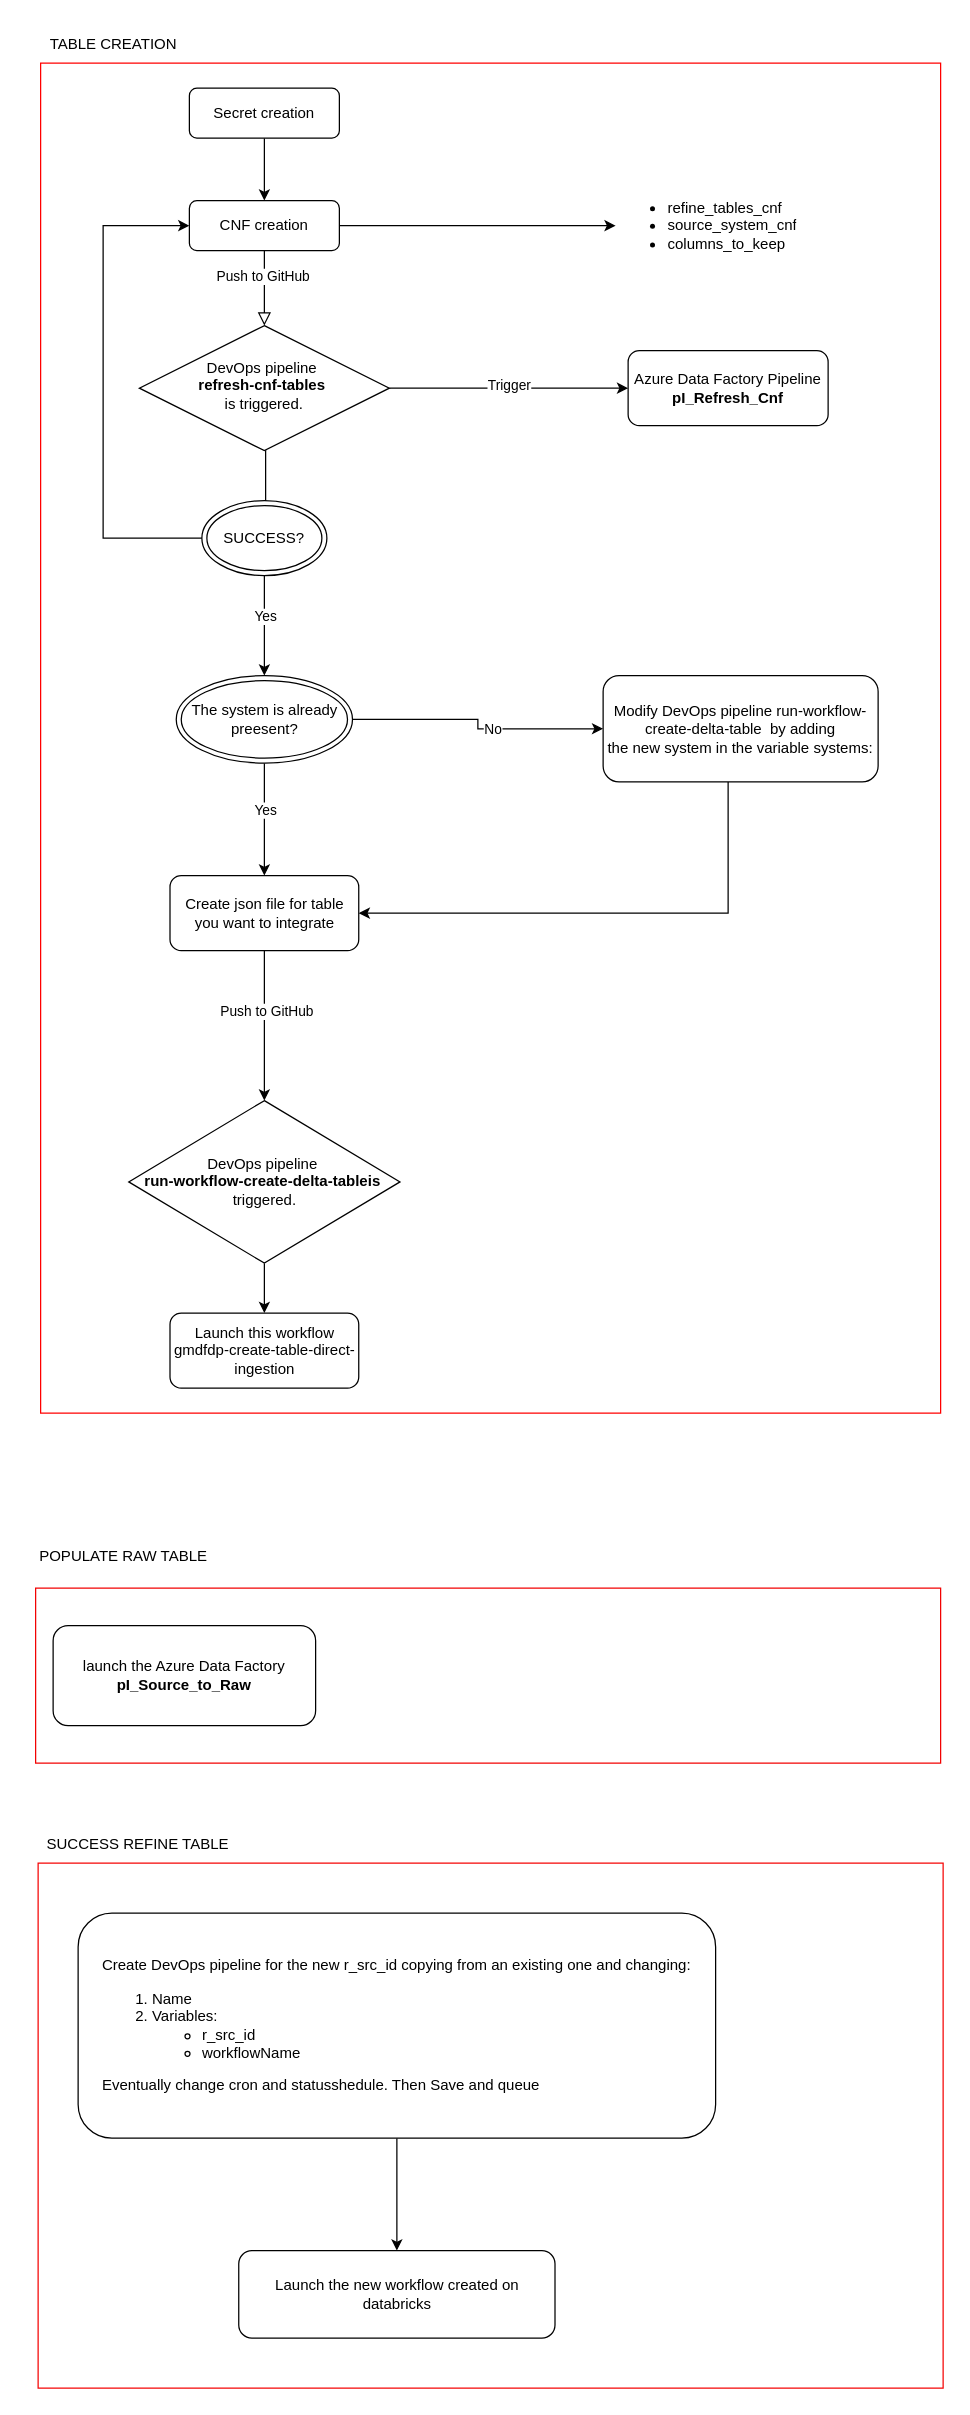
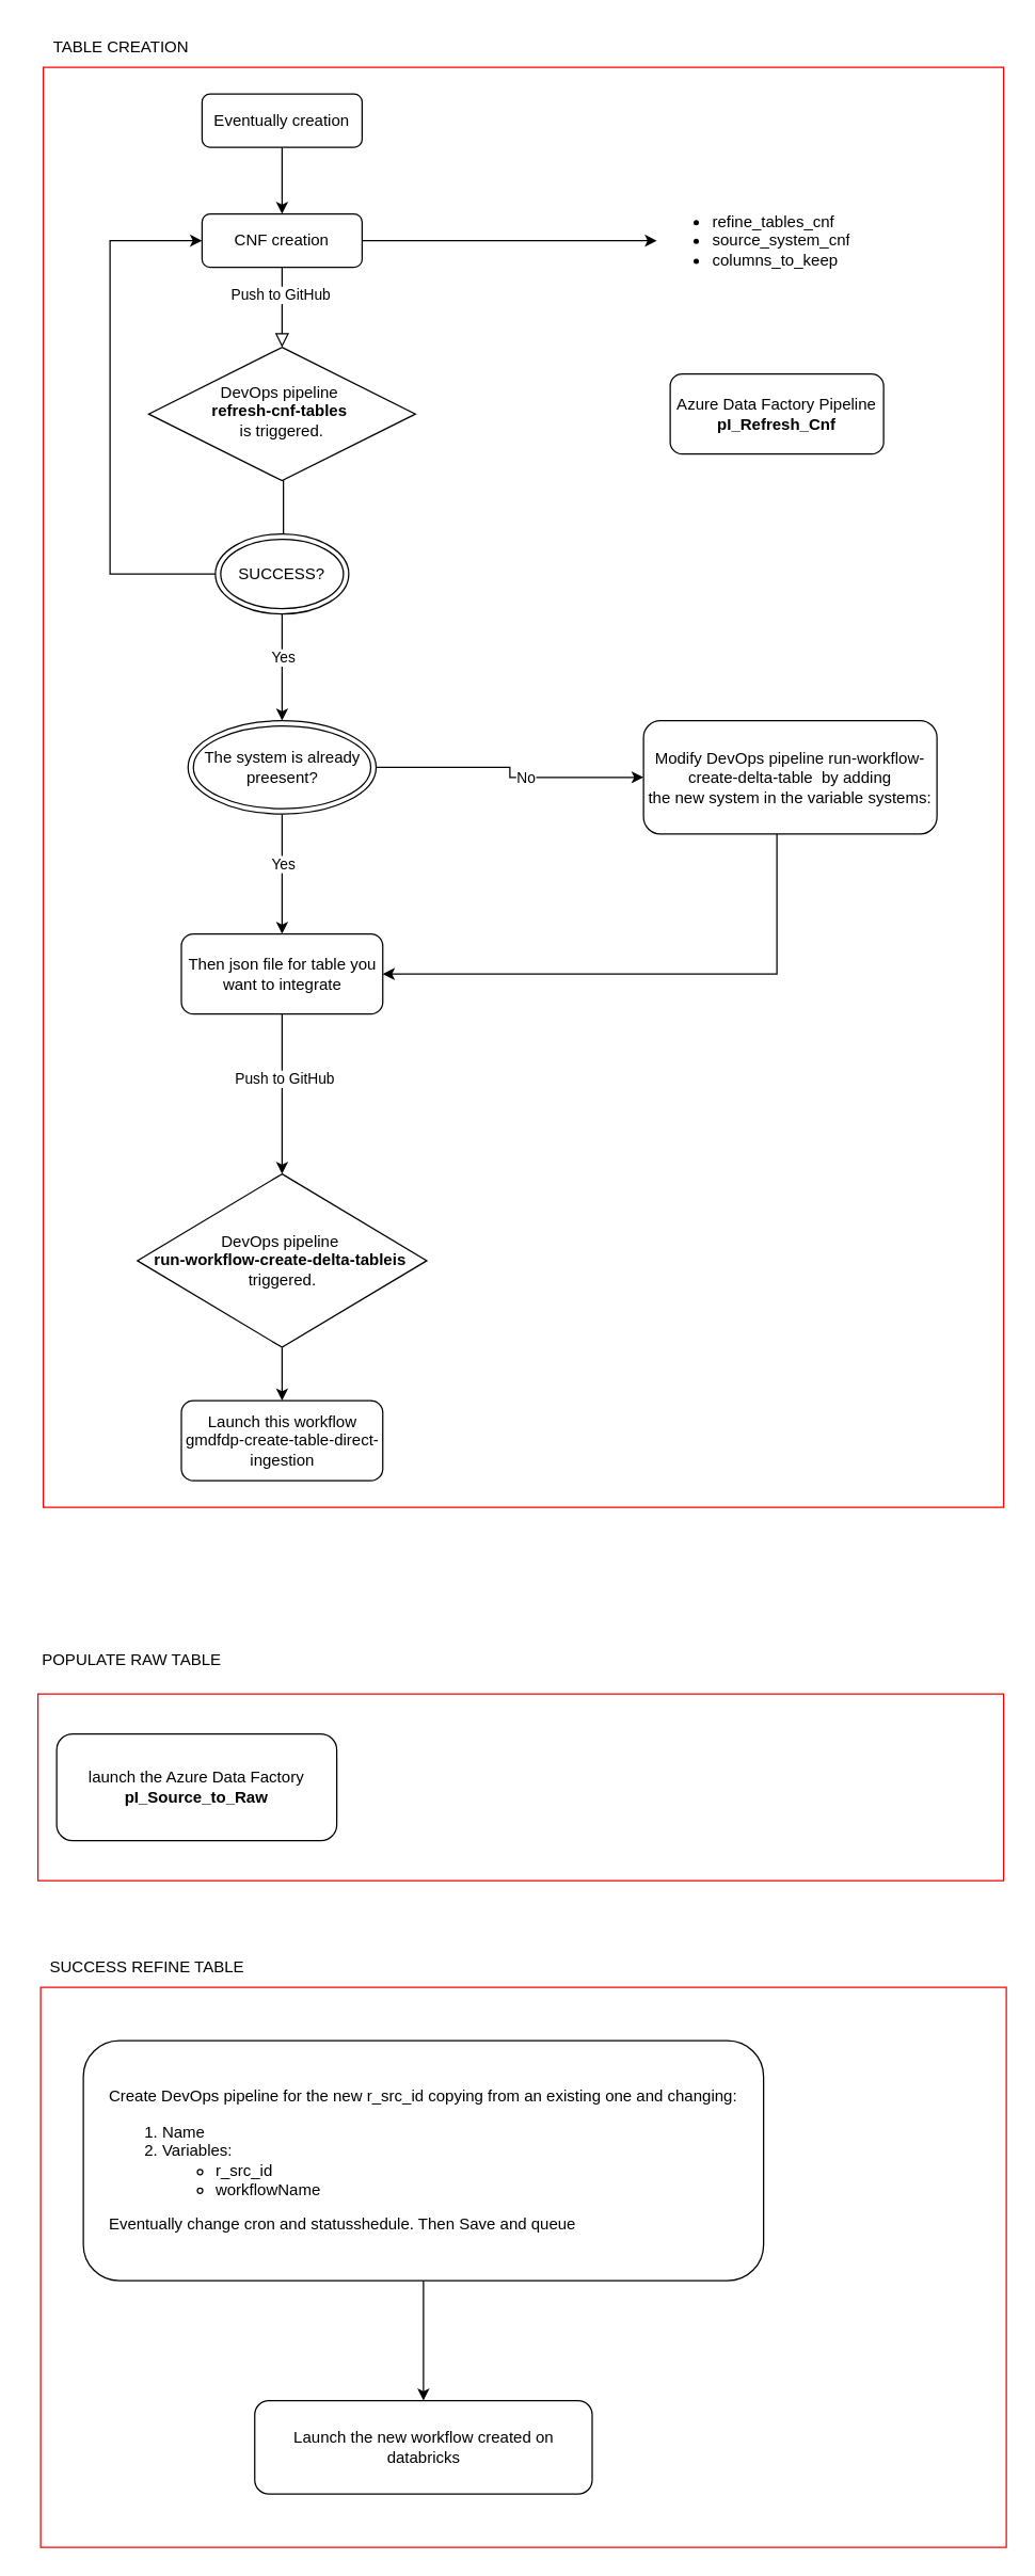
- <mxCell id="13" value="Secret creation" style="rounded=1;whiteSpace=wrap;html=1;fontSize=12;glass=0;strokeWidth=1;shadow=0;" parent="1" vertex="1"><mxGeometry x="151" y="70" width="120" height="40" as="geometry" /></mxCell>
+ <mxCell id="13" value="Eventually creation" style="rounded=1;whiteSpace=wrap;html=1;fontSize=12;glass=0;strokeWidth=1;shadow=0;" parent="1" vertex="1"><mxGeometry x="151" y="70" width="120" height="40" as="geometry" /></mxCell>
- <mxCell id="6" style="edgeStyle=orthogonalEdgeStyle;rounded=0;orthogonalLoop=1;jettySize=auto;html=1;exitX=1;exitY=0.5;exitDx=0;exitDy=0;entryX=0;entryY=0.5;entryDx=0;entryDy=0;" parent="1" source="10" target="11" edge="1"><mxGeometry relative="1" as="geometry" /></mxCell>
- <mxCell id="7" value="Trigger" style="edgeLabel;html=1;align=center;verticalAlign=middle;resizable=0;points=[];" parent="6" vertex="1" connectable="0"><mxGeometry x="-0.01" y="3" relative="1" as="geometry"><mxPoint as="offset" /></mxGeometry></mxCell>
- <mxCell id="16" value="Create json file for table you want to integrate" style="rounded=1;whiteSpace=wrap;html=1;fontSize=12;glass=0;strokeWidth=1;shadow=0;" parent="1" vertex="1"><mxGeometry x="135.5" y="700" width="151" height="60" as="geometry" /></mxCell>
+ <mxCell id="16" value="Then json file for table you want to integrate" style="rounded=1;whiteSpace=wrap;html=1;fontSize=12;glass=0;strokeWidth=1;shadow=0;" parent="1" vertex="1"><mxGeometry x="135.5" y="700" width="151" height="60" as="geometry" /></mxCell>
